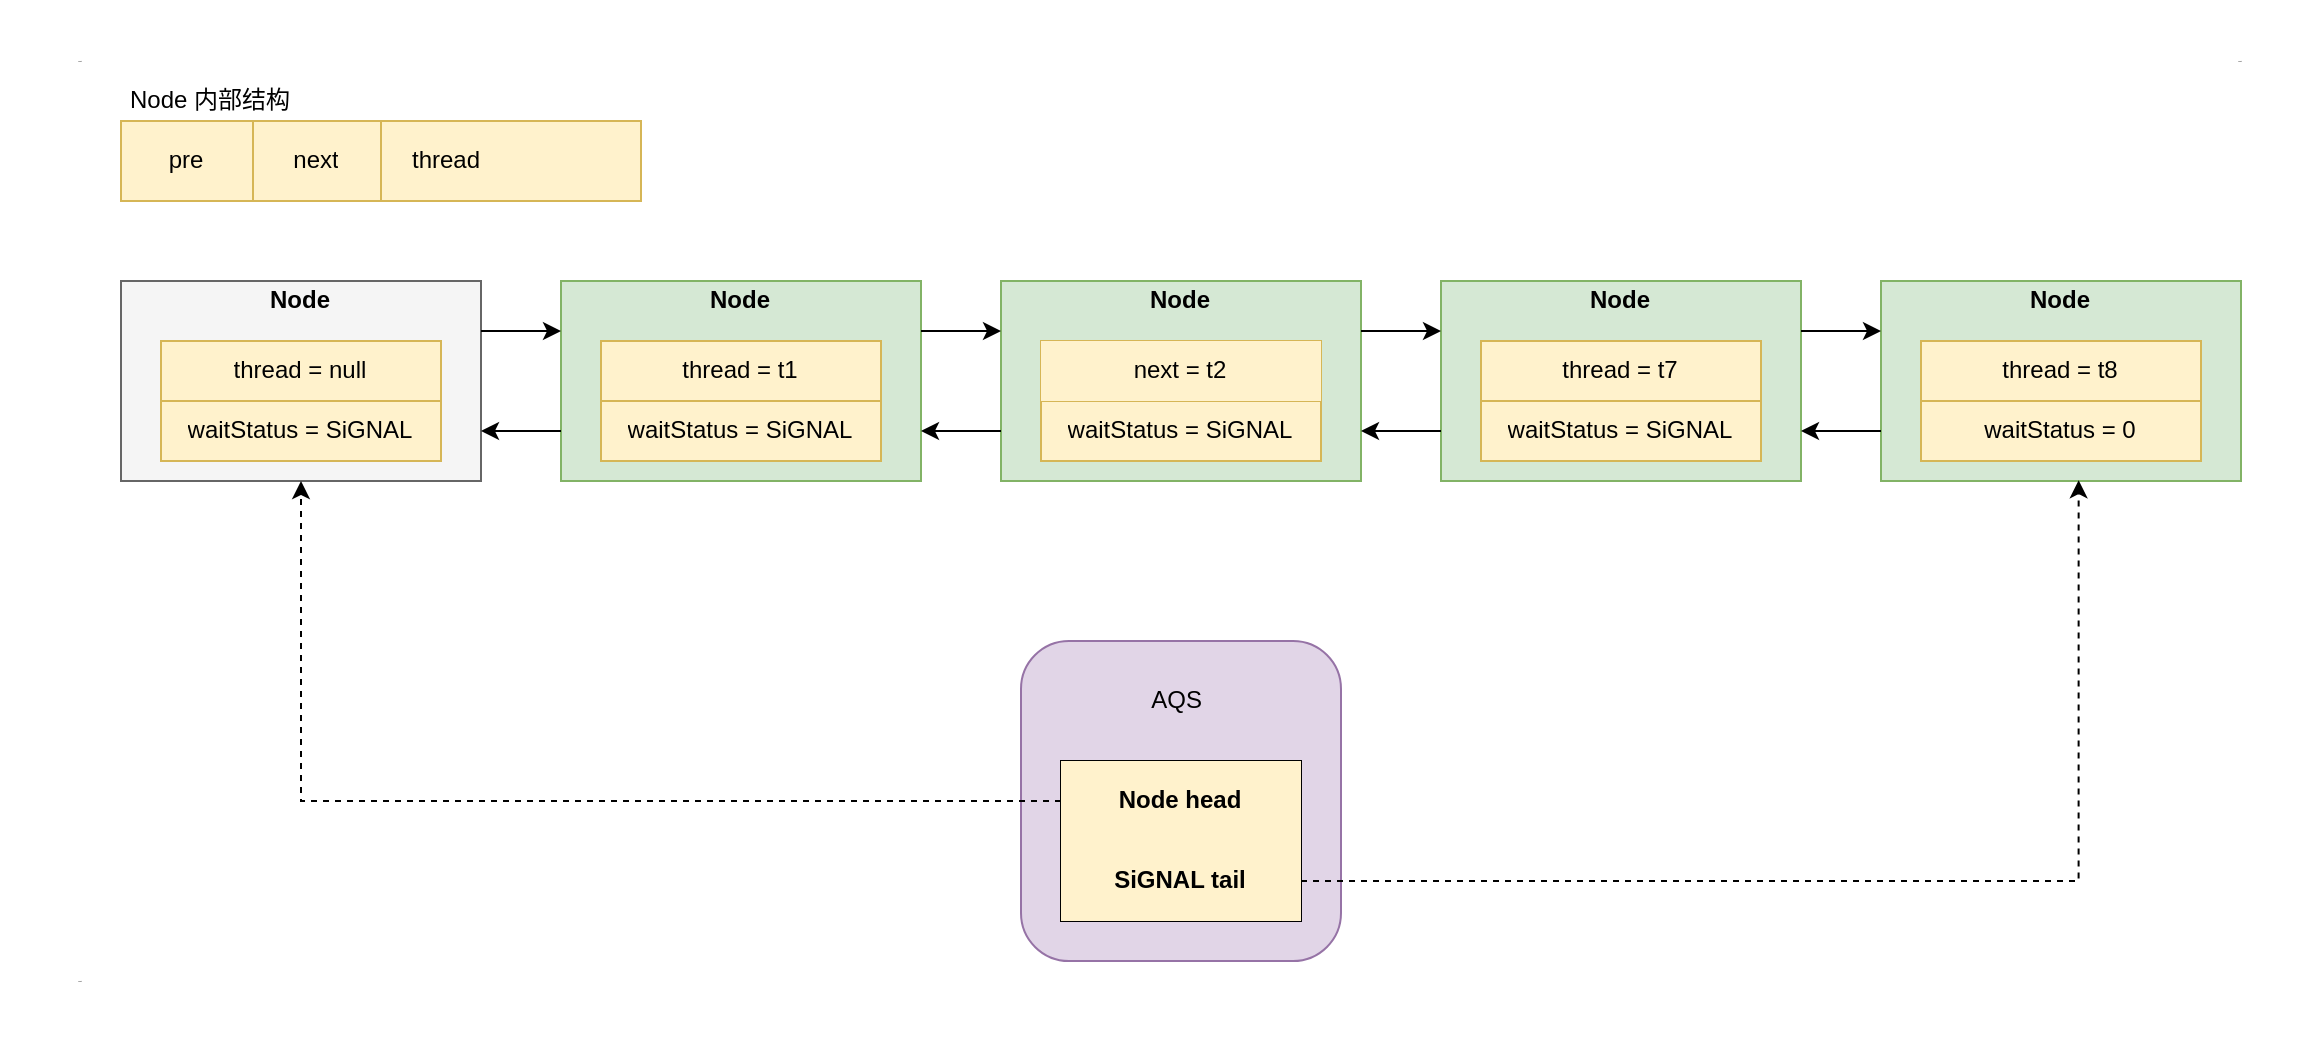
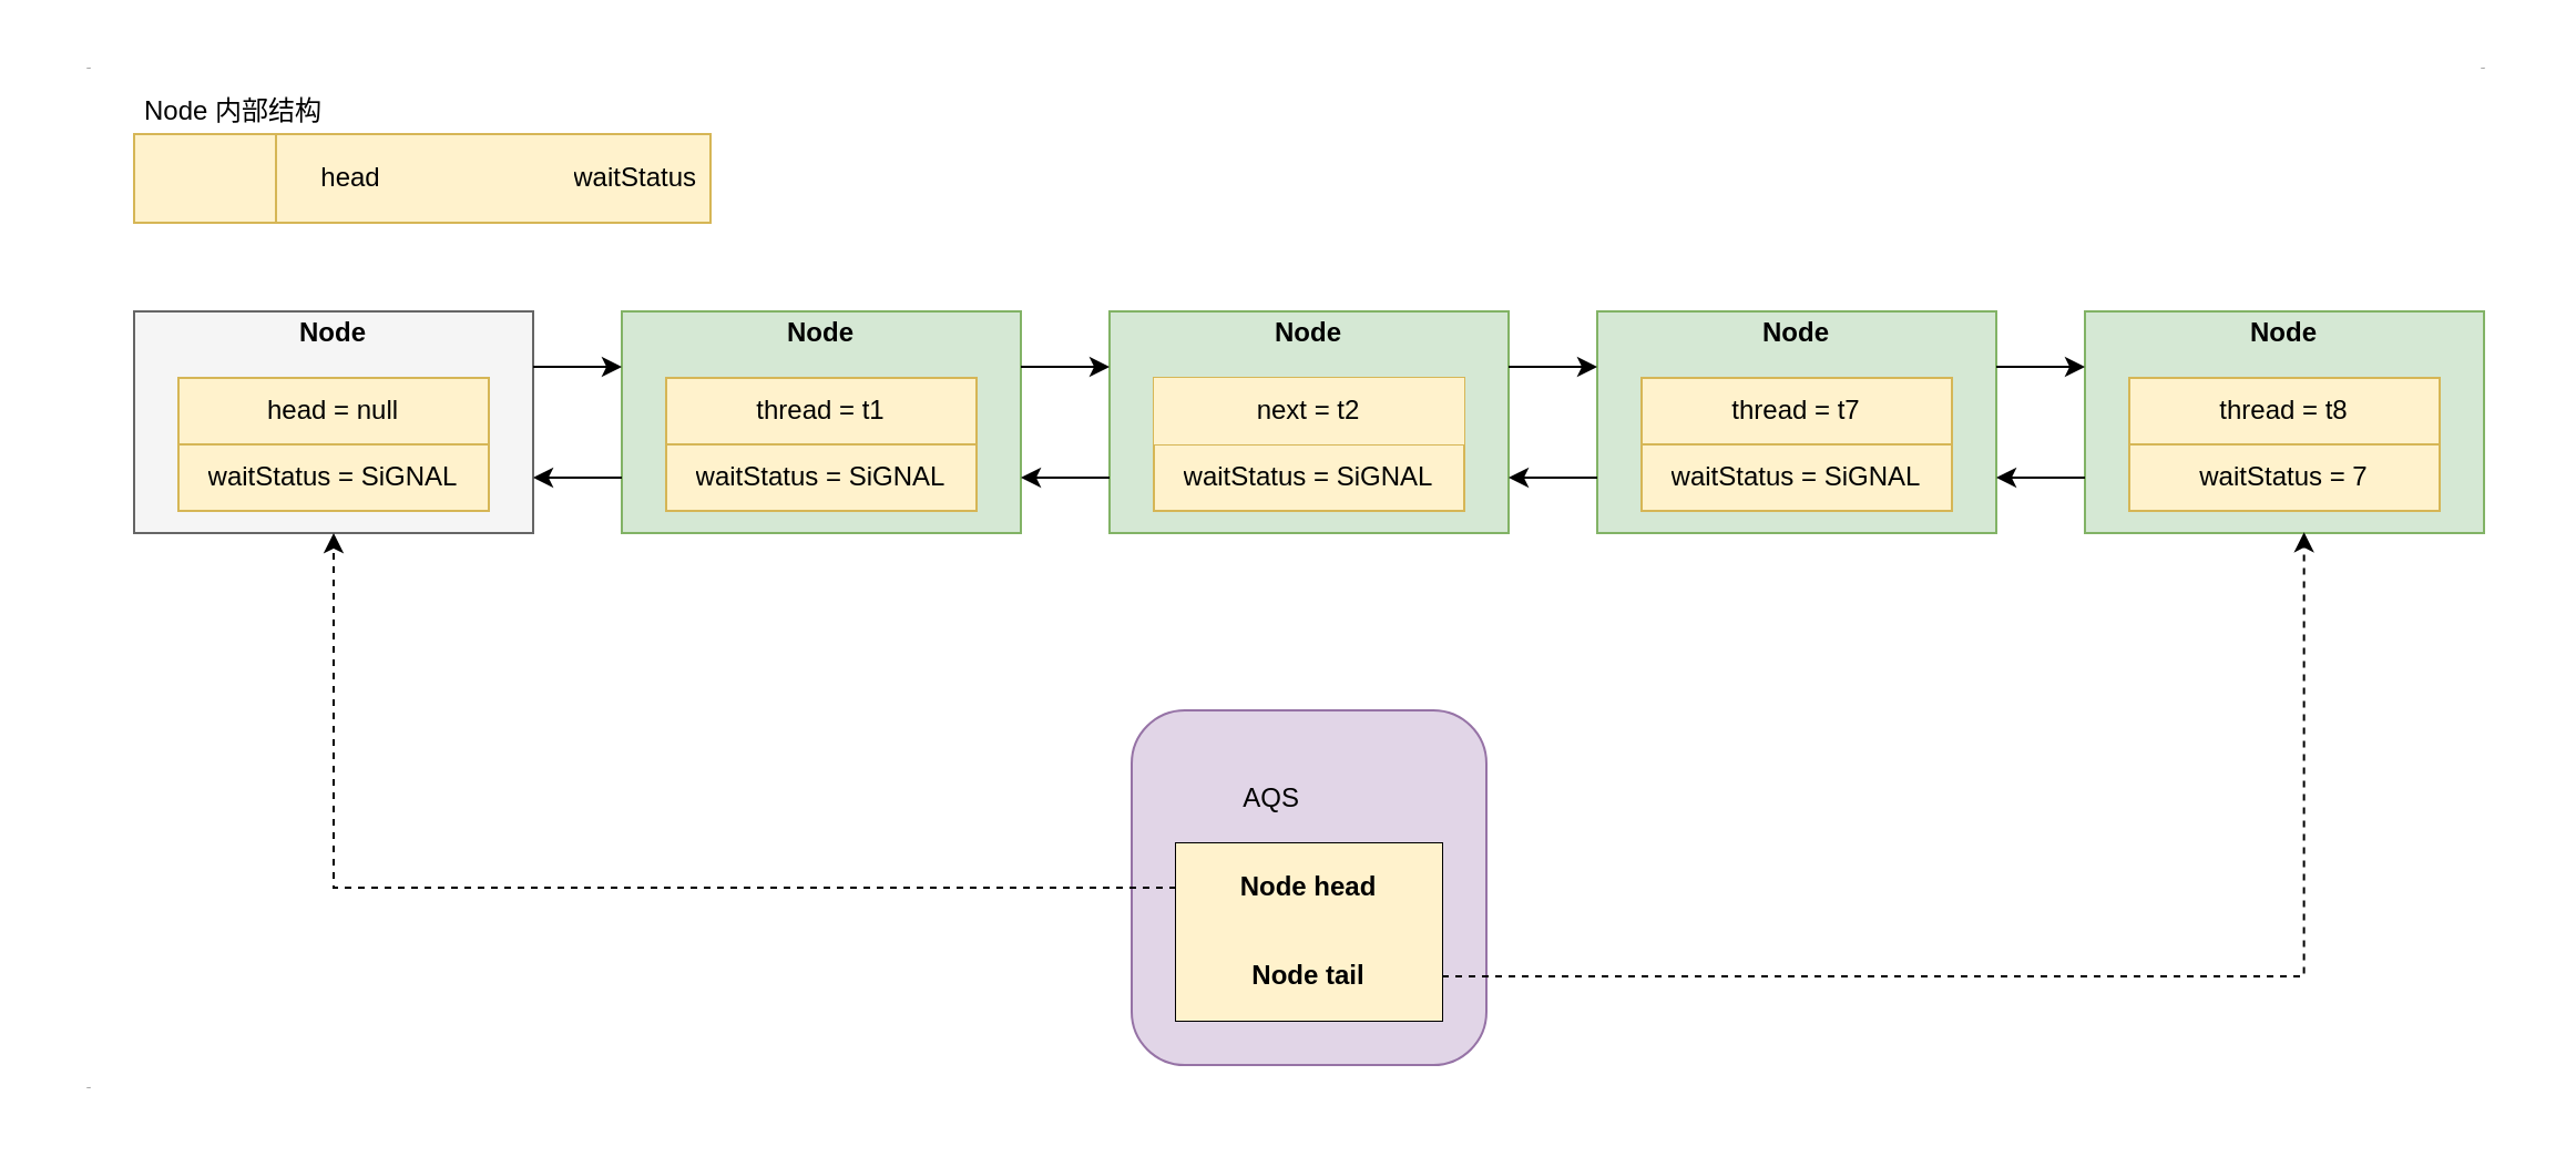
- <mxCell id="53" value="pre" style="shape=partialRectangle;html=1;whiteSpace=wrap;connectable=0;fillColor=none;top=0;left=0;bottom=0;right=0;overflow=hidden;" parent="52" vertex="1"><mxGeometry width="66" height="40" as="geometry" /></mxCell>
- <mxCell id="54" value="next" style="shape=partialRectangle;html=1;whiteSpace=wrap;connectable=0;fillColor=none;top=0;left=0;bottom=0;right=0;overflow=hidden;" parent="52" vertex="1"><mxGeometry x="66" width="64" height="40" as="geometry" /></mxCell>
+ <mxCell id="54" value="head" style="shape=partialRectangle;html=1;whiteSpace=wrap;connectable=0;fillColor=none;top=0;left=0;bottom=0;right=0;overflow=hidden;" parent="52" vertex="1"><mxGeometry x="66" width="64" height="40" as="geometry" /></mxCell>
- <mxCell id="55" value="thread" style="shape=partialRectangle;html=1;whiteSpace=wrap;connectable=0;fillColor=none;top=0;left=0;bottom=0;right=0;overflow=hidden;" parent="52" vertex="1"><mxGeometry x="130" width="66" height="40" as="geometry" /></mxCell>
+ <mxCell id="56" value="waitStatus&amp;nbsp;" style="shape=partialRectangle;html=1;whiteSpace=wrap;connectable=0;fillColor=none;top=0;left=0;bottom=0;right=0;overflow=hidden;" parent="52" vertex="1"><mxGeometry x="196" width="64" height="40" as="geometry" /></mxCell>
- <mxCell id="7" value="thread = null" style="shape=partialRectangle;html=1;whiteSpace=wrap;connectable=0;fillColor=none;top=0;left=0;bottom=0;right=0;overflow=hidden;" parent="6" vertex="1"><mxGeometry width="140" height="30" as="geometry" /></mxCell>
+ <mxCell id="7" value="head = null" style="shape=partialRectangle;html=1;whiteSpace=wrap;connectable=0;fillColor=none;top=0;left=0;bottom=0;right=0;overflow=hidden;" parent="6" vertex="1"><mxGeometry width="140" height="30" as="geometry" /></mxCell>
- <mxCell id="41" value="waitStatus&amp;nbsp;= 0" style="shape=partialRectangle;html=1;whiteSpace=wrap;connectable=0;fillColor=none;top=0;left=0;bottom=0;right=0;overflow=hidden;" parent="40" vertex="1"><mxGeometry width="140" height="30" as="geometry" /></mxCell>
+ <mxCell id="41" value="waitStatus&amp;nbsp;= 7" style="shape=partialRectangle;html=1;whiteSpace=wrap;connectable=0;fillColor=none;top=0;left=0;bottom=0;right=0;overflow=hidden;" parent="40" vertex="1"><mxGeometry width="140" height="30" as="geometry" /></mxCell>
- <mxCell id="60" value="AQS&amp;nbsp;" style="text;html=1;strokeColor=none;fillColor=none;align=center;verticalAlign=middle;whiteSpace=wrap;rounded=0;" parent="58" vertex="1"><mxGeometry x="60" y="20" width="40" height="20" as="geometry" /></mxCell>
+ <mxCell id="60" value="AQS&amp;nbsp;" style="text;html=1;strokeColor=none;fillColor=none;align=center;verticalAlign=middle;whiteSpace=wrap;rounded=0;" parent="58" vertex="1"><mxGeometry x="45" y="30" width="40" height="20" as="geometry" /></mxCell>
- <mxCell id="65" value="&lt;b&gt;SiGNAL tail&lt;/b&gt;" style="shape=partialRectangle;html=1;whiteSpace=wrap;connectable=0;fillColor=#fff2cc;top=0;left=0;bottom=0;right=0;overflow=hidden;strokeColor=#d6b656;" parent="64" vertex="1"><mxGeometry width="120" height="40" as="geometry" /></mxCell>
+ <mxCell id="65" value="&lt;b&gt;Node tail&lt;/b&gt;" style="shape=partialRectangle;html=1;whiteSpace=wrap;connectable=0;fillColor=#fff2cc;top=0;left=0;bottom=0;right=0;overflow=hidden;strokeColor=#d6b656;" parent="64" vertex="1"><mxGeometry width="120" height="40" as="geometry" /></mxCell>
